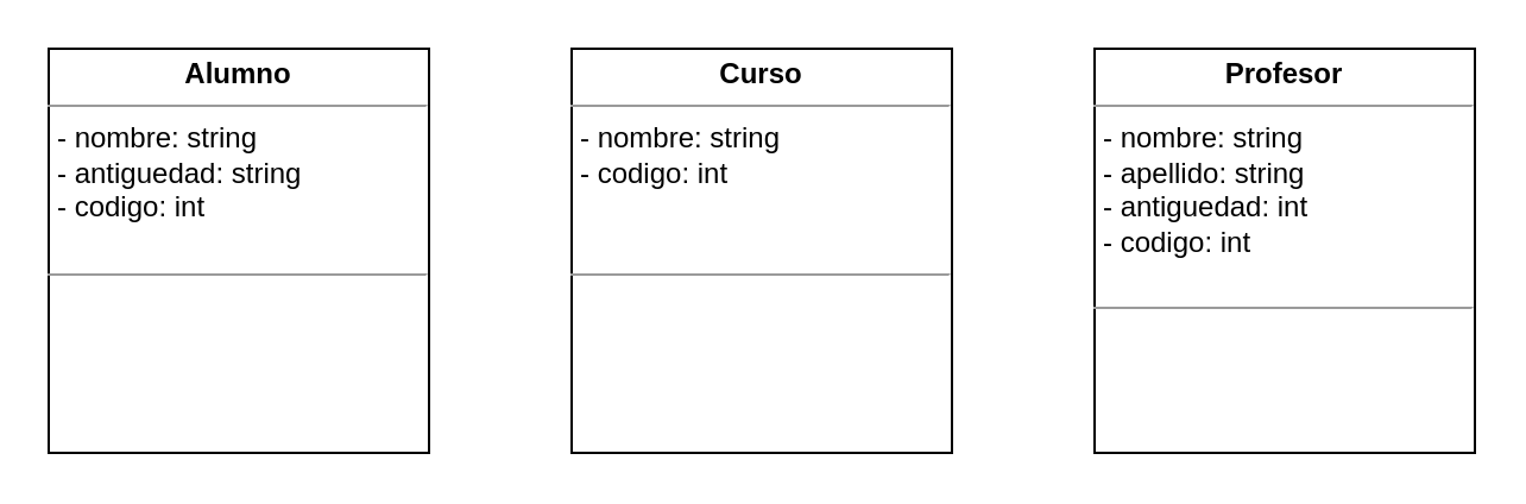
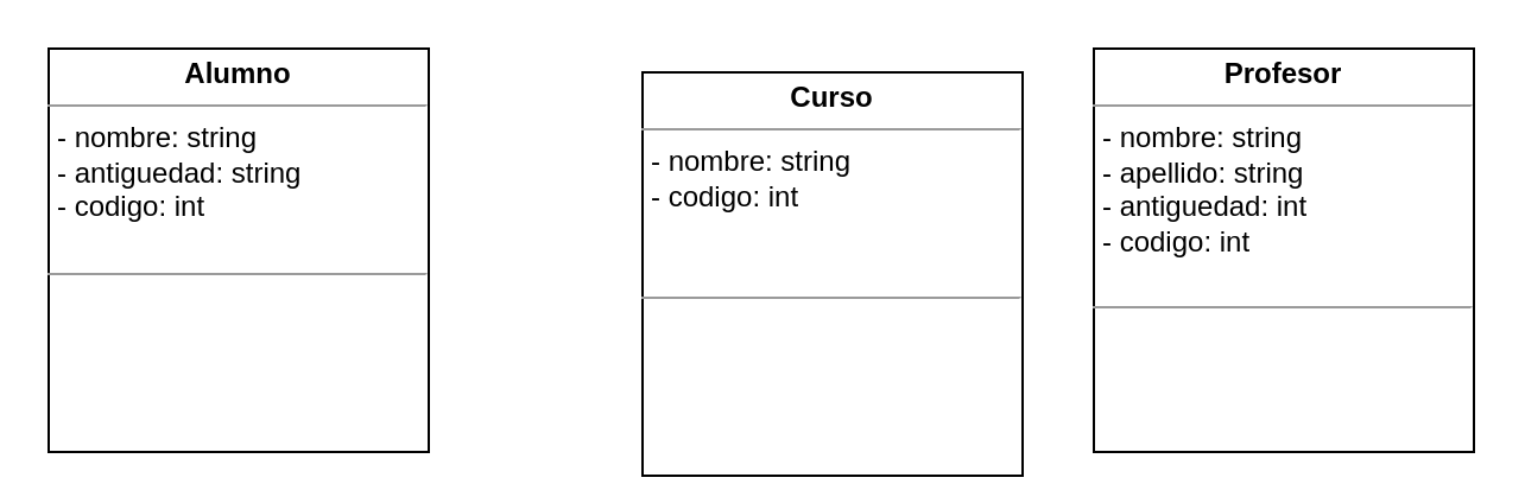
- <mxCell id="3" value="&lt;p style=&quot;margin: 0px ; margin-top: 4px ; text-align: center&quot;&gt;&lt;b&gt;Curso&lt;/b&gt;&lt;/p&gt;&lt;hr size=&quot;1&quot;&gt;&lt;p style=&quot;margin: 0px ; margin-left: 4px&quot;&gt;- nombre: string&lt;/p&gt;&lt;p style=&quot;margin: 0px ; margin-left: 4px&quot;&gt;&lt;span&gt;- codigo: int&lt;/span&gt;&lt;br&gt;&lt;/p&gt;&lt;p style=&quot;margin: 0px ; margin-left: 4px&quot;&gt;&lt;br&gt;&lt;/p&gt;&lt;p style=&quot;margin: 0px ; margin-left: 4px&quot;&gt;&lt;br&gt;&lt;/p&gt;&lt;hr size=&quot;1&quot;&gt;&lt;p style=&quot;margin: 0px ; margin-left: 4px&quot;&gt;&lt;br&gt;&lt;/p&gt;" style="verticalAlign=top;align=left;overflow=fill;fontSize=12;fontFamily=Helvetica;html=1;" vertex="1" parent="1"><mxGeometry x="240" y="20" width="160" height="170" as="geometry" /></mxCell>
+ <mxCell id="3" value="&lt;p style=&quot;margin: 0px ; margin-top: 4px ; text-align: center&quot;&gt;&lt;b&gt;Curso&lt;/b&gt;&lt;/p&gt;&lt;hr size=&quot;1&quot;&gt;&lt;p style=&quot;margin: 0px ; margin-left: 4px&quot;&gt;- nombre: string&lt;/p&gt;&lt;p style=&quot;margin: 0px ; margin-left: 4px&quot;&gt;&lt;span&gt;- codigo: int&lt;/span&gt;&lt;br&gt;&lt;/p&gt;&lt;p style=&quot;margin: 0px ; margin-left: 4px&quot;&gt;&lt;br&gt;&lt;/p&gt;&lt;p style=&quot;margin: 0px ; margin-left: 4px&quot;&gt;&lt;br&gt;&lt;/p&gt;&lt;hr size=&quot;1&quot;&gt;&lt;p style=&quot;margin: 0px ; margin-left: 4px&quot;&gt;&lt;br&gt;&lt;/p&gt;" style="verticalAlign=top;align=left;overflow=fill;fontSize=12;fontFamily=Helvetica;html=1;" vertex="1" parent="1"><mxGeometry x="270" y="30" width="160" height="170" as="geometry" /></mxCell>
